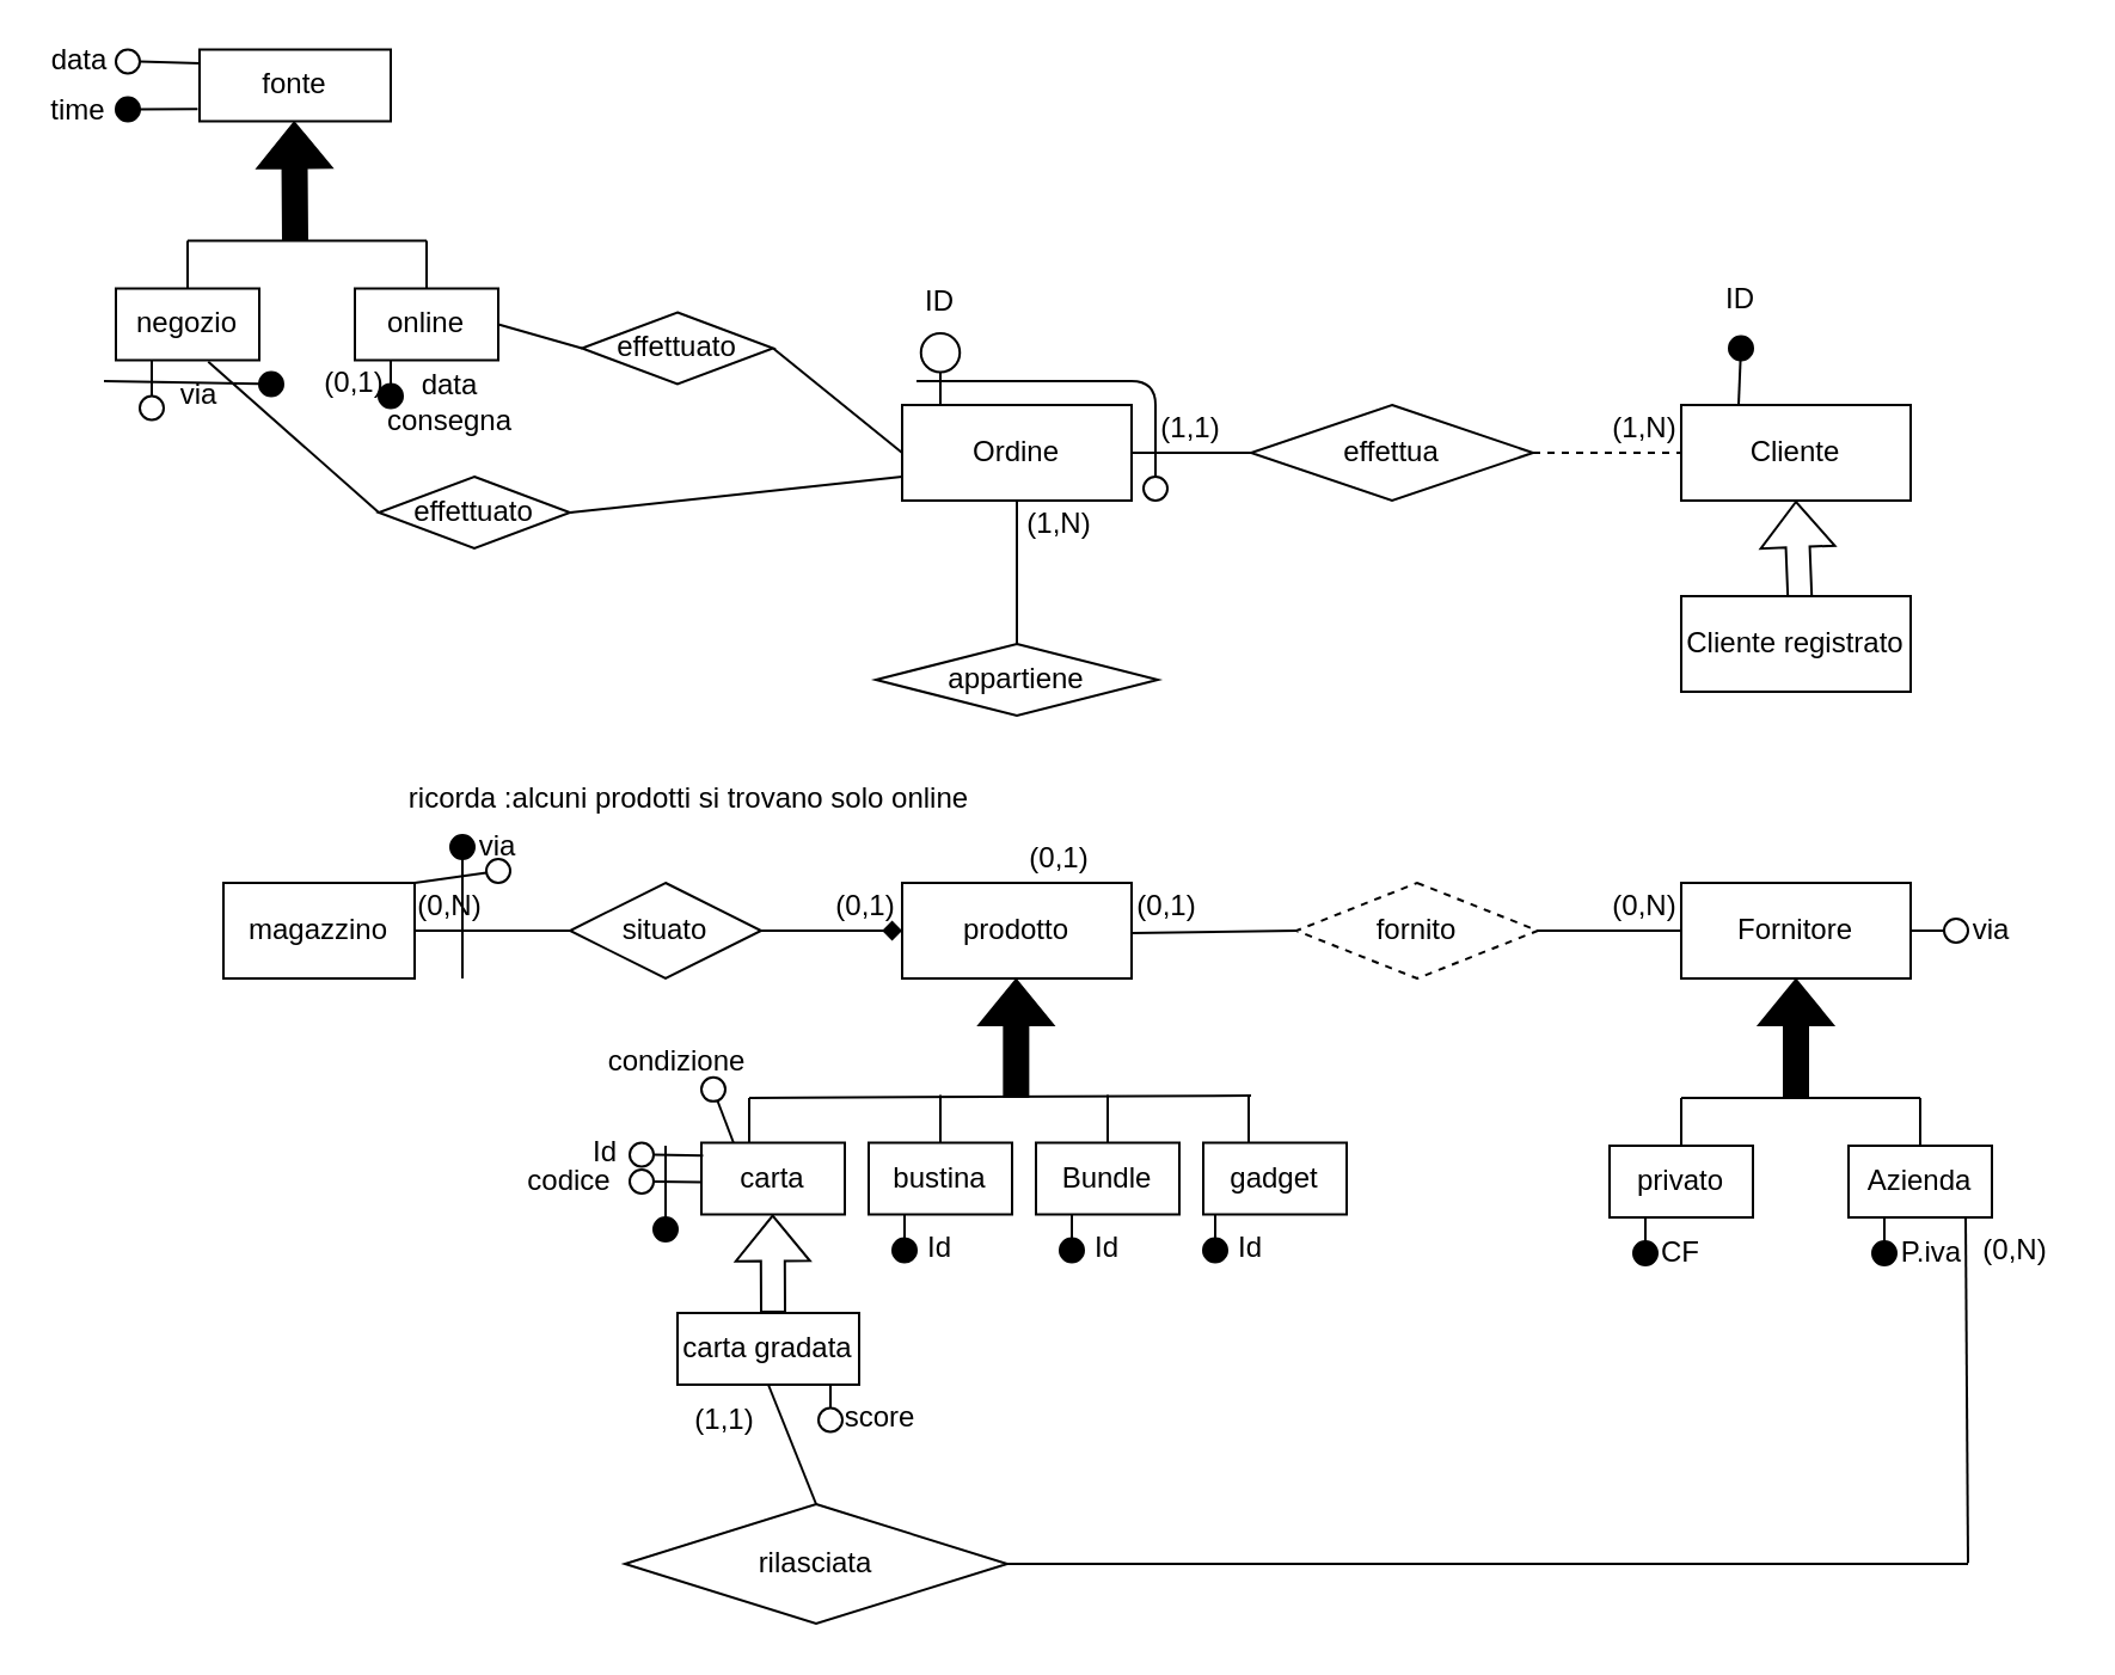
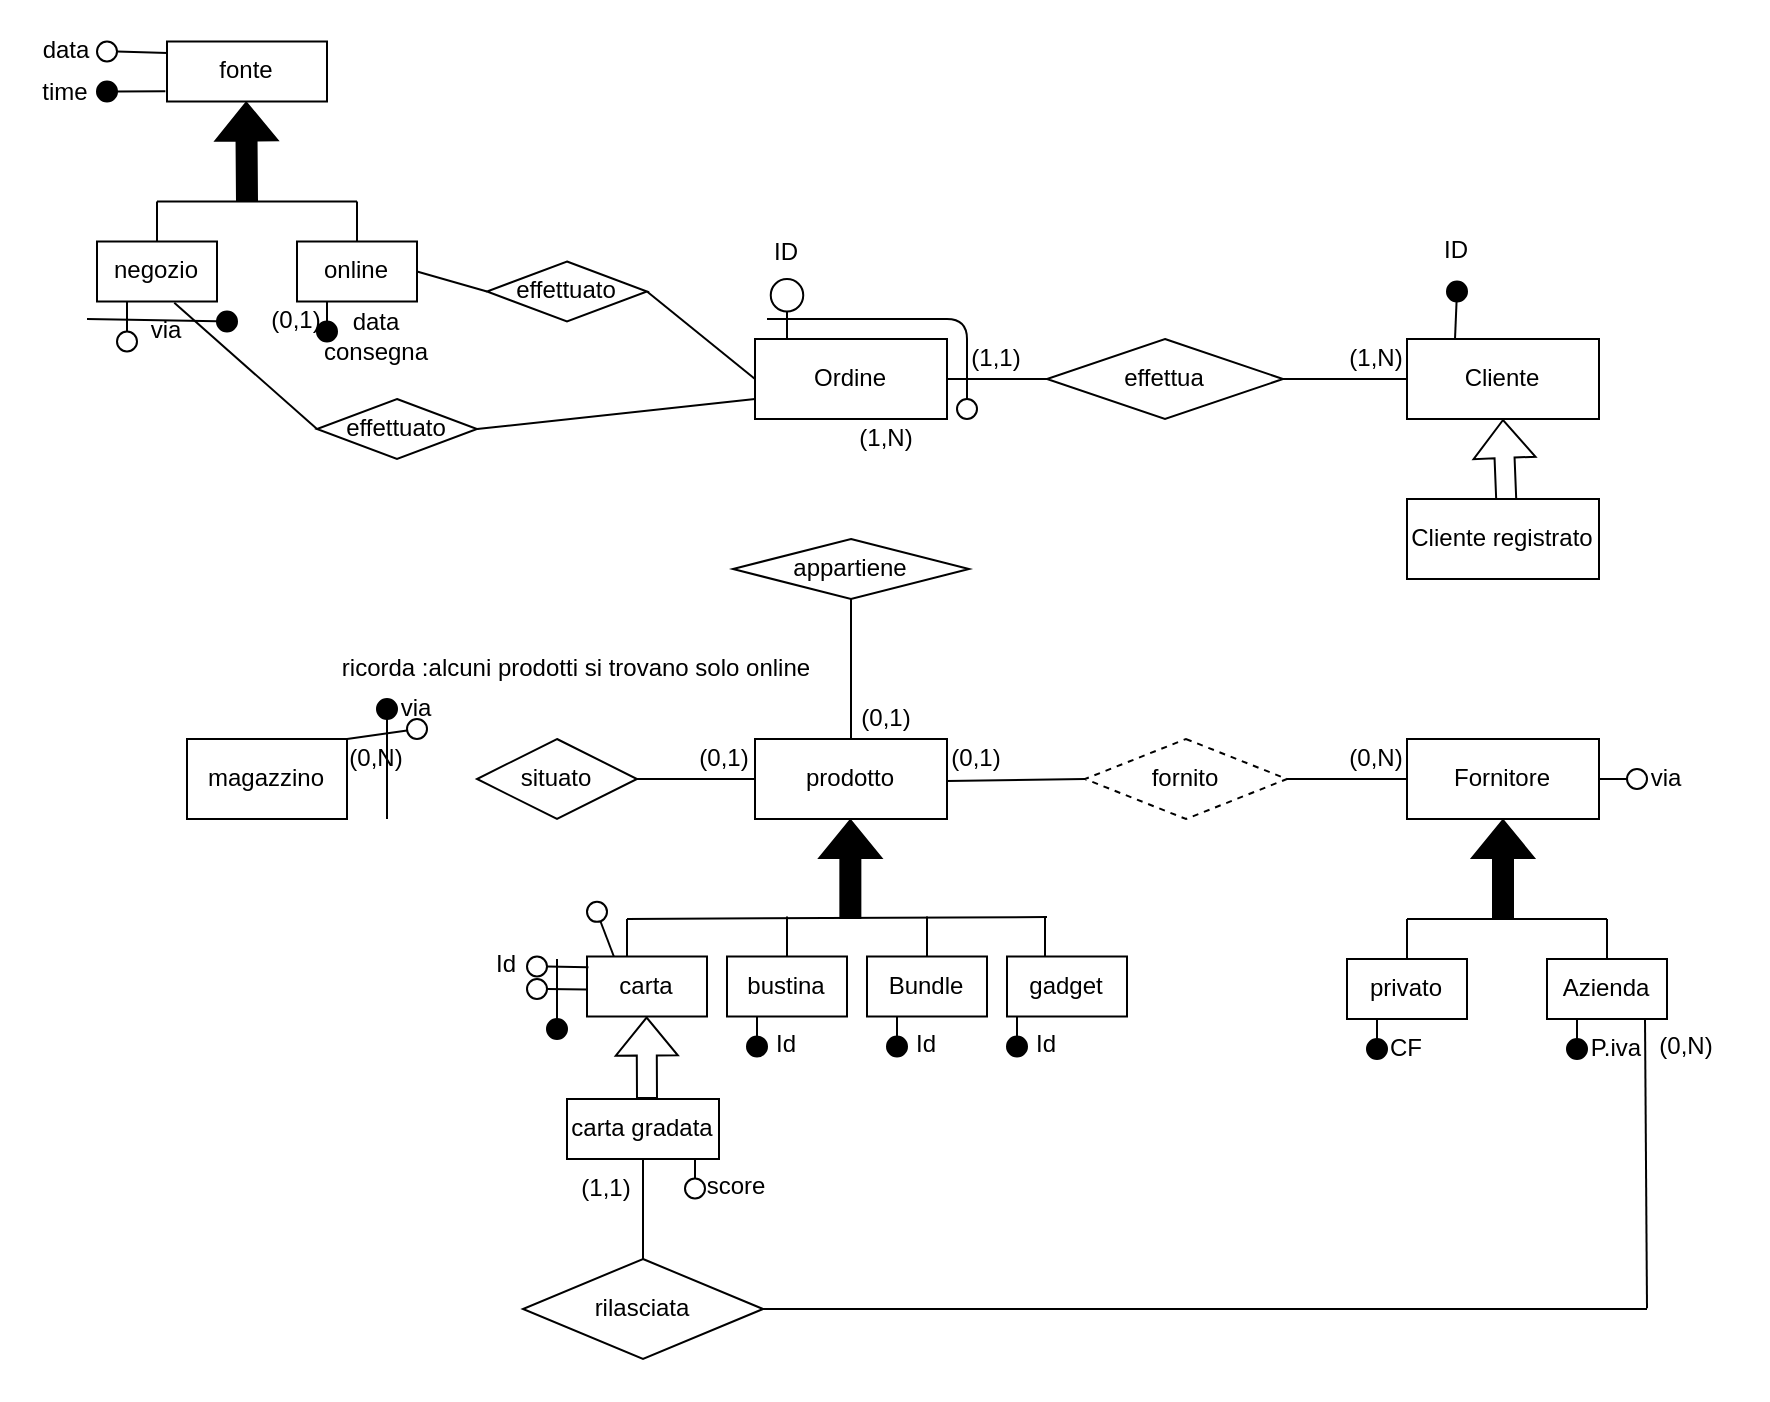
- <mxCell id="12" value="" style="endArrow=none;html=1;rounded=0;exitX=1;exitY=0.5;exitDx=0;exitDy=0;entryX=0;entryY=0.5;entryDx=0;entryDy=0;dashed=1;" edge="1" parent="1" source="10" target="3"><mxGeometry width="50" height="50" relative="1" as="geometry"><mxPoint x="633" y="319" as="sourcePoint" /><mxPoint x="683" y="269" as="targetPoint" /></mxGeometry></mxCell>
+ <mxCell id="12" value="" style="endArrow=none;html=1;rounded=0;exitX=1;exitY=0.5;exitDx=0;exitDy=0;entryX=0;entryY=0.5;entryDx=0;entryDy=0;" edge="1" parent="1" source="10" target="3"><mxGeometry width="50" height="50" relative="1" as="geometry"><mxPoint x="633" y="319" as="sourcePoint" /><mxPoint x="683" y="269" as="targetPoint" /></mxGeometry></mxCell>
- <mxCell id="7" value="" style="endArrow=none;html=1;rounded=0;entryX=0.5;entryY=0;entryDx=0;entryDy=0;exitX=0.5;exitY=1;exitDx=0;exitDy=0;" edge="1" parent="1" source="2" target="5"><mxGeometry width="50" height="50" relative="1" as="geometry"><mxPoint x="363" y="379" as="sourcePoint" /><mxPoint x="413" y="329" as="targetPoint" /></mxGeometry></mxCell>
+ <mxCell id="6" value="" style="endArrow=none;html=1;rounded=0;exitX=0.5;exitY=0;exitDx=0;exitDy=0;entryX=0.5;entryY=1;entryDx=0;entryDy=0;" edge="1" parent="1" source="4" target="5"><mxGeometry width="50" height="50" relative="1" as="geometry"><mxPoint x="363" y="379" as="sourcePoint" /><mxPoint x="413" y="329" as="targetPoint" /></mxGeometry></mxCell>
- <mxCell id="18" value="" style="endArrow=none;html=1;rounded=0;exitX=0;exitY=0.5;exitDx=0;exitDy=0;" edge="1" parent="1" source="15" target="16"><mxGeometry width="50" height="50" relative="1" as="geometry"><mxPoint x="273" y="369" as="sourcePoint" /><mxPoint x="323" y="319" as="targetPoint" /></mxGeometry></mxCell>
- <mxCell id="17" value="" style="endArrow=diamond;html=1;rounded=0;exitX=1;exitY=0.5;exitDx=0;exitDy=0;entryX=0;entryY=0.5;entryDx=0;entryDy=0;" edge="1" parent="1" source="15" target="4"><mxGeometry width="50" height="50" relative="1" as="geometry"><mxPoint x="263" y="359" as="sourcePoint" /><mxPoint x="373" y="389" as="targetPoint" /></mxGeometry></mxCell>
+ <mxCell id="17" value="" style="endArrow=none;html=1;rounded=0;exitX=1;exitY=0.5;exitDx=0;exitDy=0;entryX=0;entryY=0.5;entryDx=0;entryDy=0;" edge="1" parent="1" source="15" target="4"><mxGeometry width="50" height="50" relative="1" as="geometry"><mxPoint x="263" y="359" as="sourcePoint" /><mxPoint x="373" y="389" as="targetPoint" /></mxGeometry></mxCell>
- <mxCell id="88" value="condizione" style="text;html=1;align=center;verticalAlign=middle;whiteSpace=wrap;rounded=0;" vertex="1" parent="1"><mxGeometry x="268" y="437.93" width="30" height="12.5" as="geometry" /></mxCell>
- <mxCell id="74" value="codice" style="text;html=1;align=center;verticalAlign=middle;whiteSpace=wrap;rounded=0;" vertex="1" parent="1"><mxGeometry x="223" y="487.75" width="30" height="12.5" as="geometry" /></mxCell>
- <mxCell id="79" value="rilasciata" style="rhombus;whiteSpace=wrap;html=1;" vertex="1" parent="1"><mxGeometry x="261" y="629" width="160" height="50" as="geometry" /></mxCell>
+ <mxCell id="79" value="rilasciata" style="rhombus;whiteSpace=wrap;html=1;" vertex="1" parent="1"><mxGeometry x="261" y="629" width="120" height="50" as="geometry" /></mxCell>
